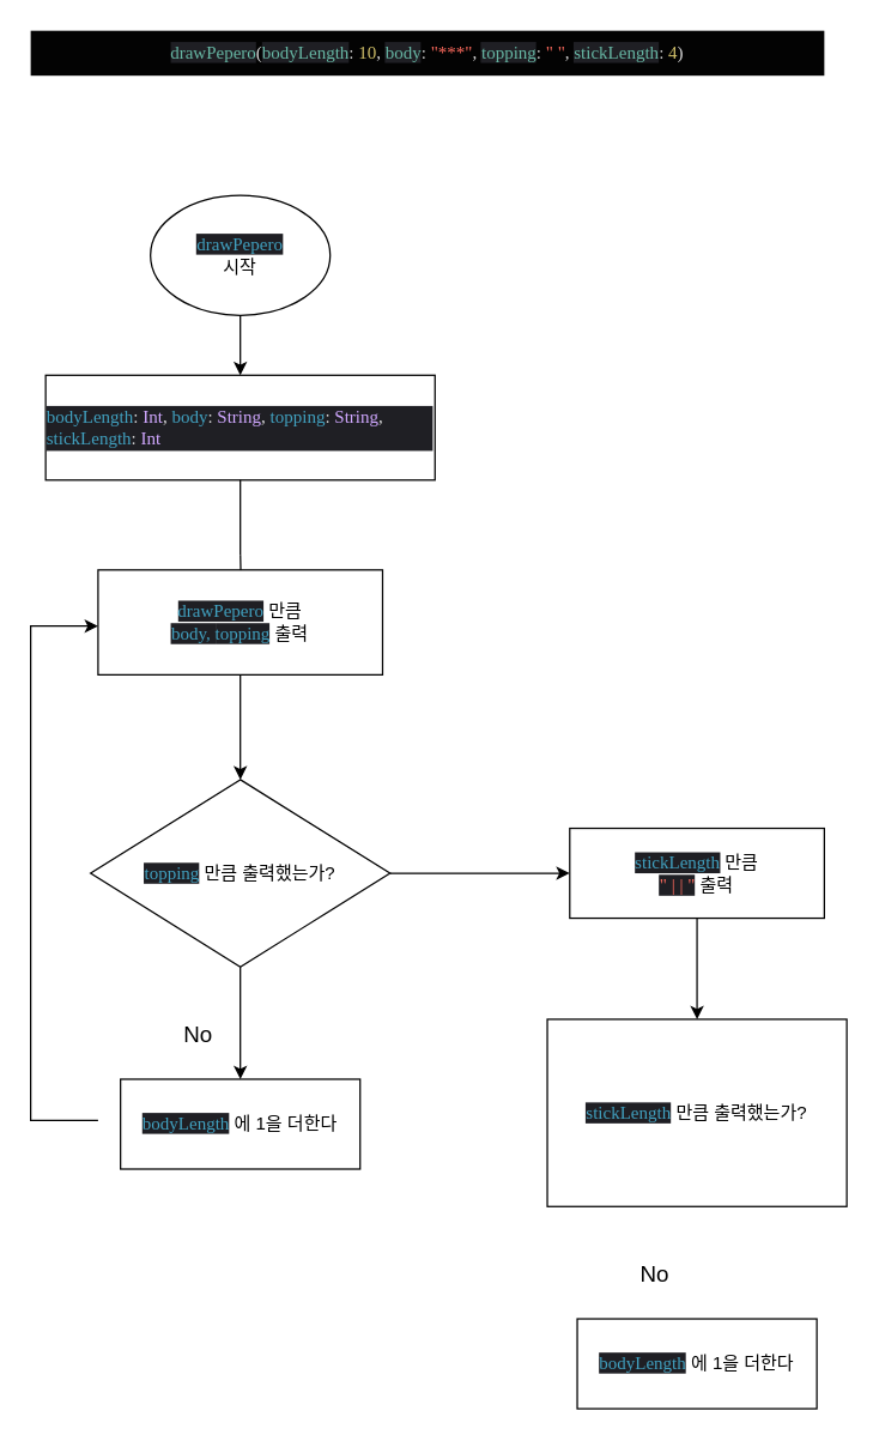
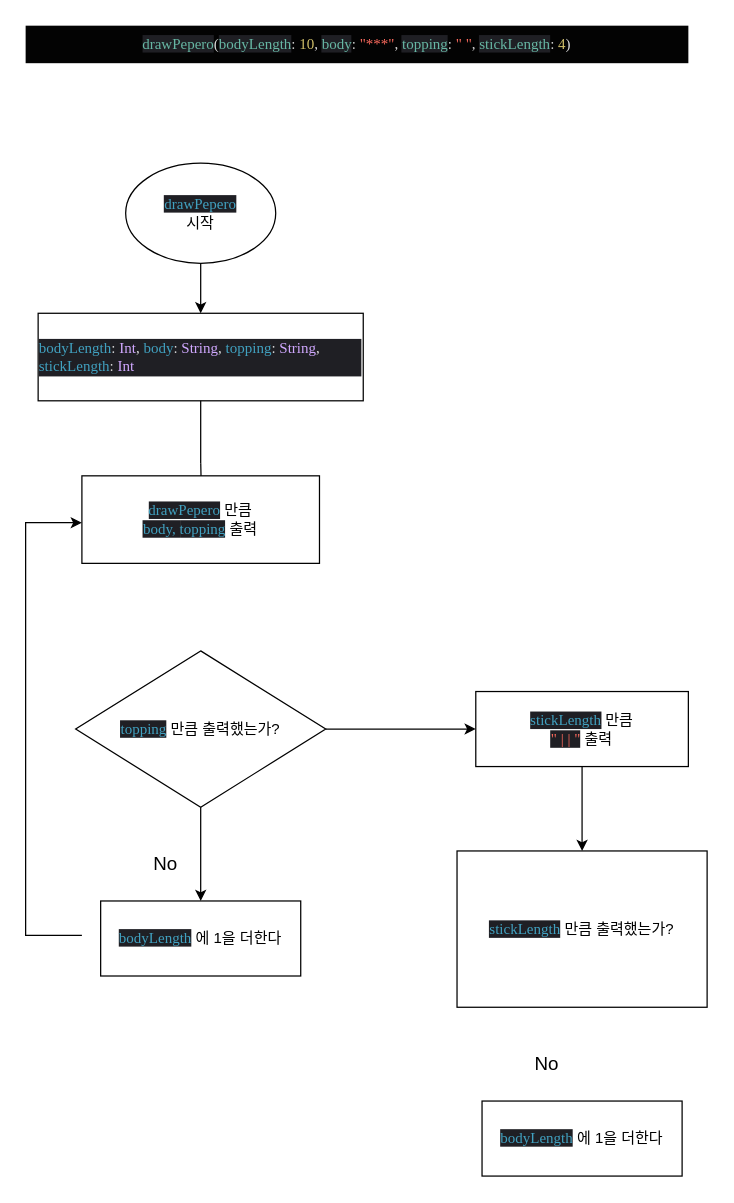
- <mxCell id="7" value="" style="edgeStyle=orthogonalEdgeStyle;rounded=0;orthogonalLoop=1;jettySize=auto;html=1;" edge="1" parent="1" source="8" target="11"><mxGeometry relative="1" as="geometry" /></mxCell>
